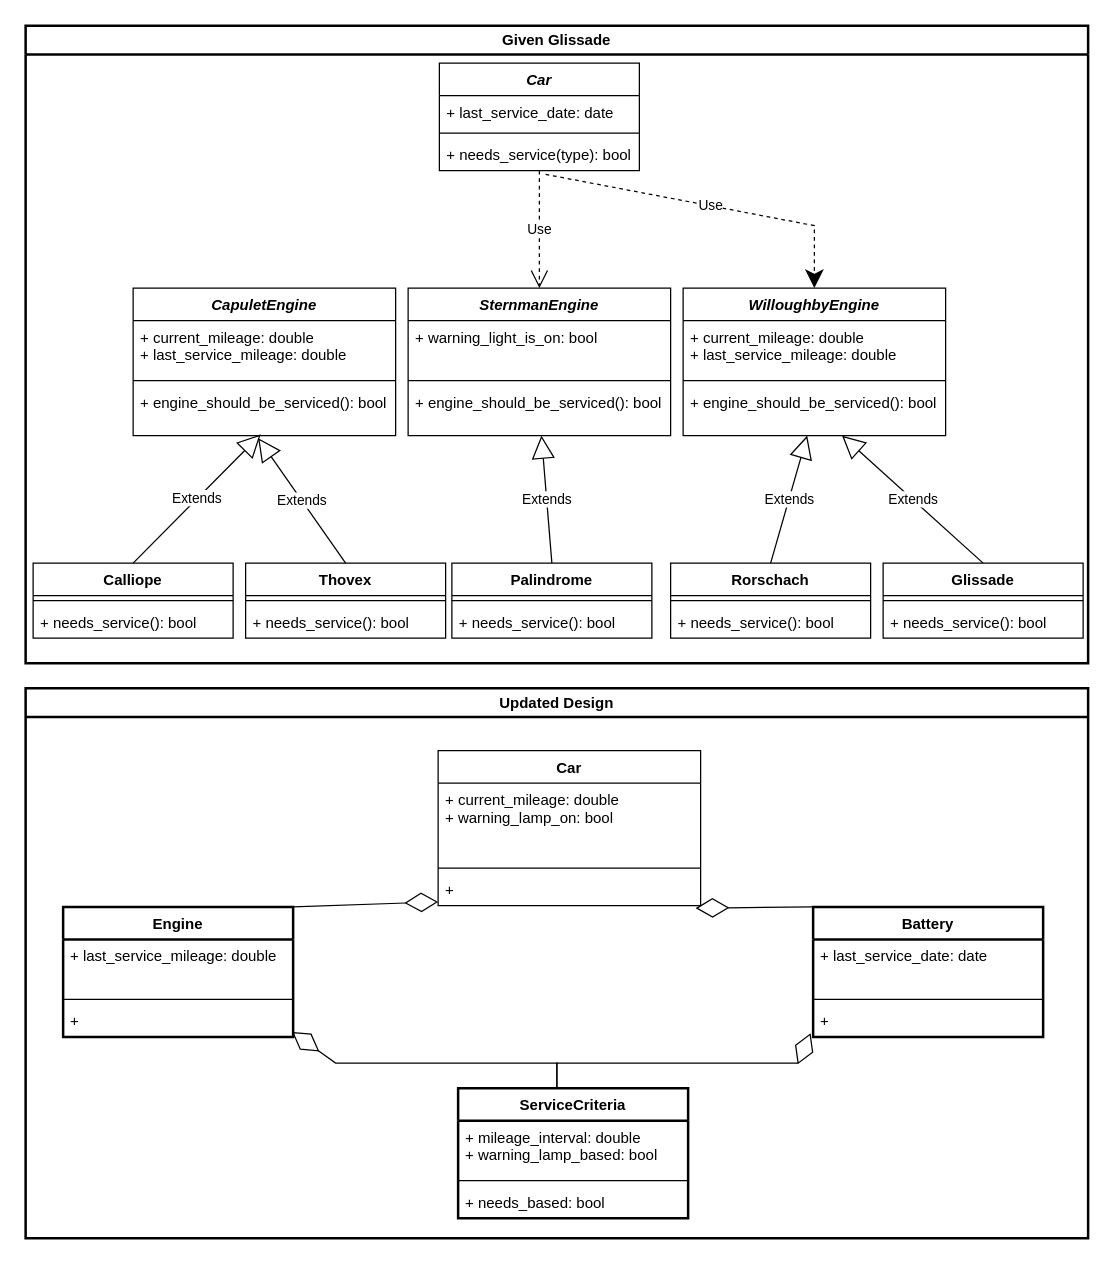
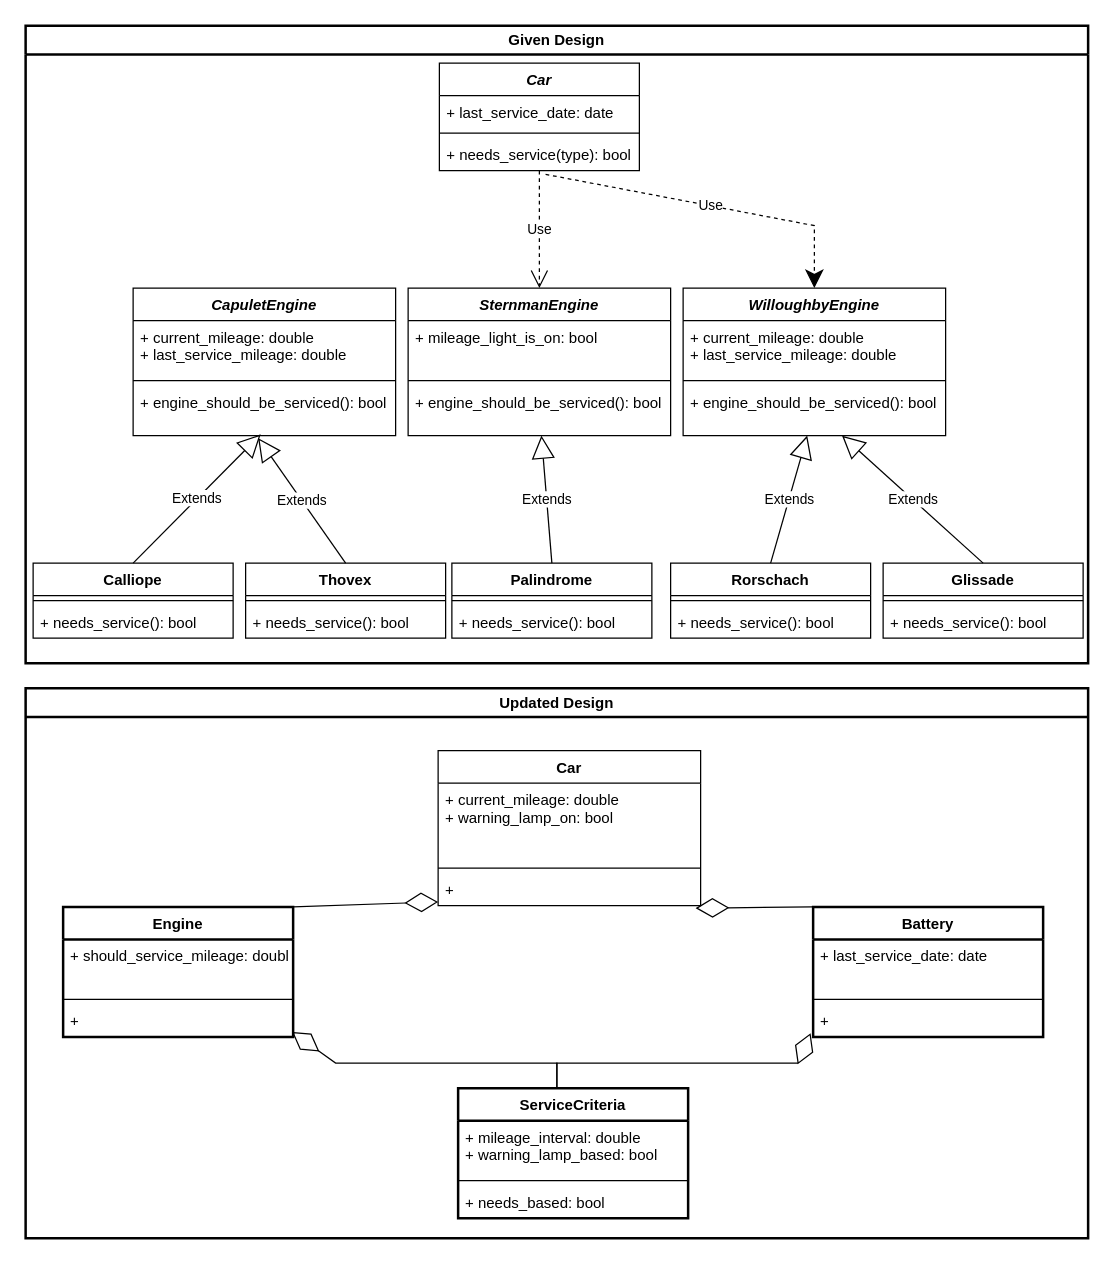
- <mxCell id="41" value="Given Glissade" style="swimlane;whiteSpace=wrap;html=1;strokeColor=default;strokeWidth=2;" parent="1" vertex="1"><mxGeometry y="20" width="850" height="510" as="geometry" x="20" /></mxCell>
+ <mxCell id="41" value="Given Design" style="swimlane;whiteSpace=wrap;html=1;strokeColor=default;strokeWidth=2;" parent="1" vertex="1"><mxGeometry y="20" width="850" height="510" as="geometry" x="20" /></mxCell>
- <mxCell id="12" value="+ warning_light_is_on: bool" style="text;strokeColor=none;fillColor=none;align=left;verticalAlign=top;spacingLeft=4;spacingRight=4;overflow=hidden;rotatable=0;points=[[0,0.5],[1,0.5]];portConstraint=eastwest;" parent="11" vertex="1"><mxGeometry y="26" width="210" height="44" as="geometry" /></mxCell>
+ <mxCell id="12" value="+ mileage_light_is_on: bool" style="text;strokeColor=none;fillColor=none;align=left;verticalAlign=top;spacingLeft=4;spacingRight=4;overflow=hidden;rotatable=0;points=[[0,0.5],[1,0.5]];portConstraint=eastwest;" parent="11" vertex="1"><mxGeometry y="26" width="210" height="44" as="geometry" /></mxCell>
- <mxCell id="56" value="+ last_service_mileage: double" style="text;strokeColor=none;fillColor=none;align=left;verticalAlign=top;spacingLeft=4;spacingRight=4;overflow=hidden;rotatable=0;points=[[0,0.5],[1,0.5]];portConstraint=eastwest;strokeWidth=2;" vertex="1" parent="55"><mxGeometry y="26" width="184" height="44" as="geometry" /></mxCell>
+ <mxCell id="56" value="+ should_service_mileage: double" style="text;strokeColor=none;fillColor=none;align=left;verticalAlign=top;spacingLeft=4;spacingRight=4;overflow=hidden;rotatable=0;points=[[0,0.5],[1,0.5]];portConstraint=eastwest;strokeWidth=2;" vertex="1" parent="55"><mxGeometry y="26" width="184" height="44" as="geometry" /></mxCell>
